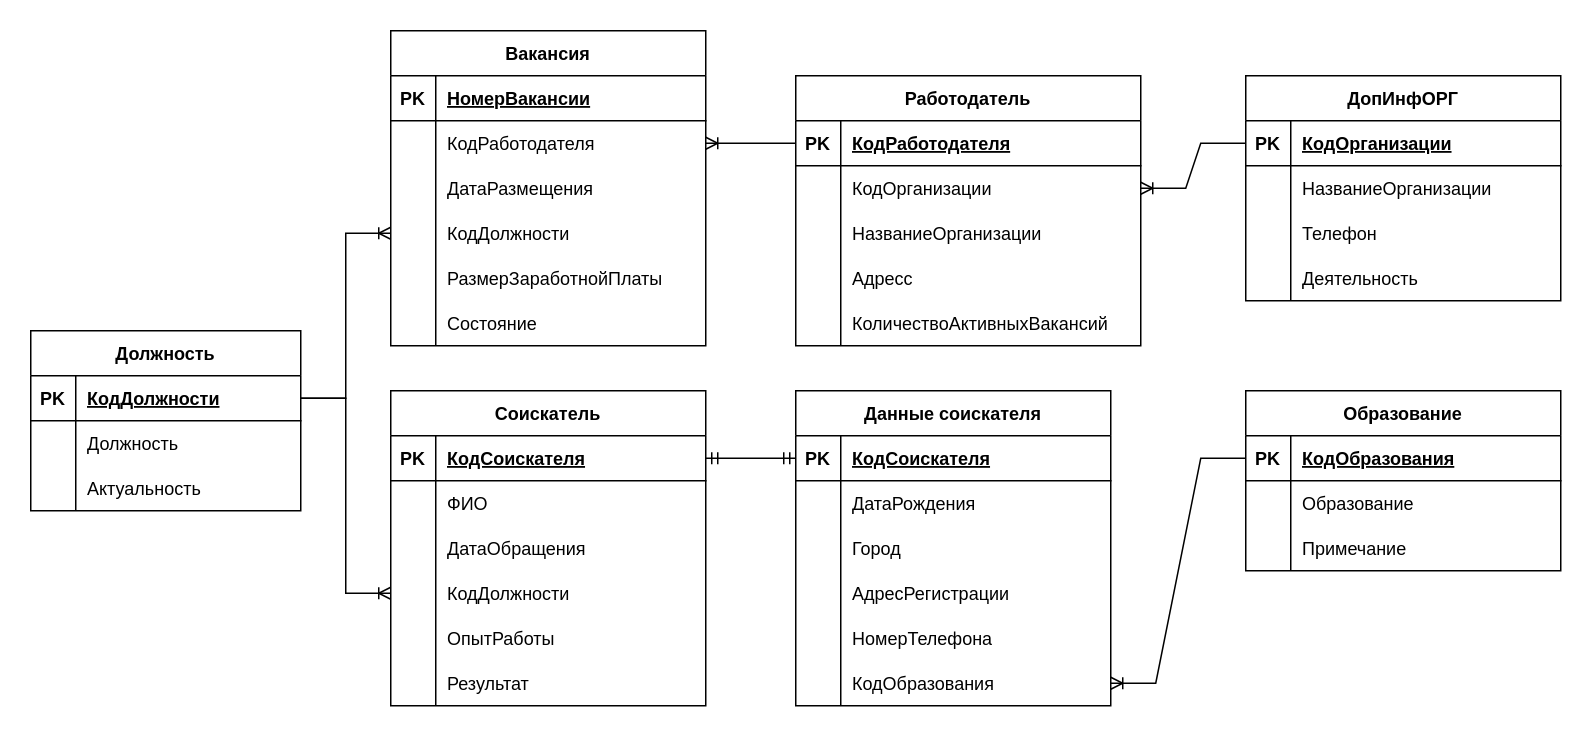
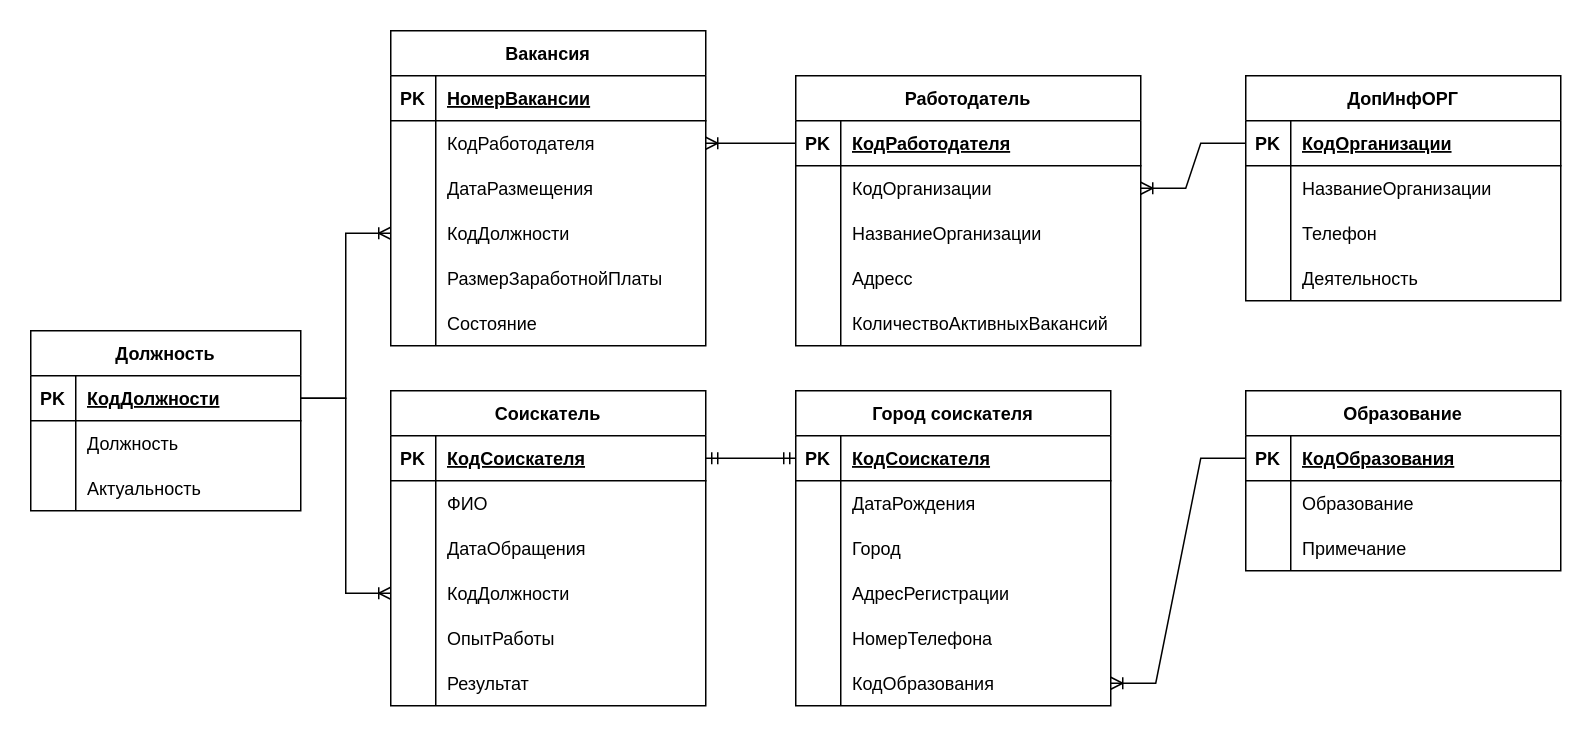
- <mxCell id="69" value="Данные соискателя" style="shape=table;startSize=30;container=1;collapsible=1;childLayout=tableLayout;fixedRows=1;rowLines=0;fontStyle=1;align=center;resizeLast=1;" vertex="1" parent="1"><mxGeometry x="530" y="260" width="210" height="210" as="geometry"><mxRectangle x="250" y="100" width="60" height="30" as="alternateBounds" /></mxGeometry></mxCell>
+ <mxCell id="69" value="Город соискателя" style="shape=table;startSize=30;container=1;collapsible=1;childLayout=tableLayout;fixedRows=1;rowLines=0;fontStyle=1;align=center;resizeLast=1;" vertex="1" parent="1"><mxGeometry x="530" y="260" width="210" height="210" as="geometry"><mxRectangle x="250" y="100" width="60" height="30" as="alternateBounds" /></mxGeometry></mxCell>
